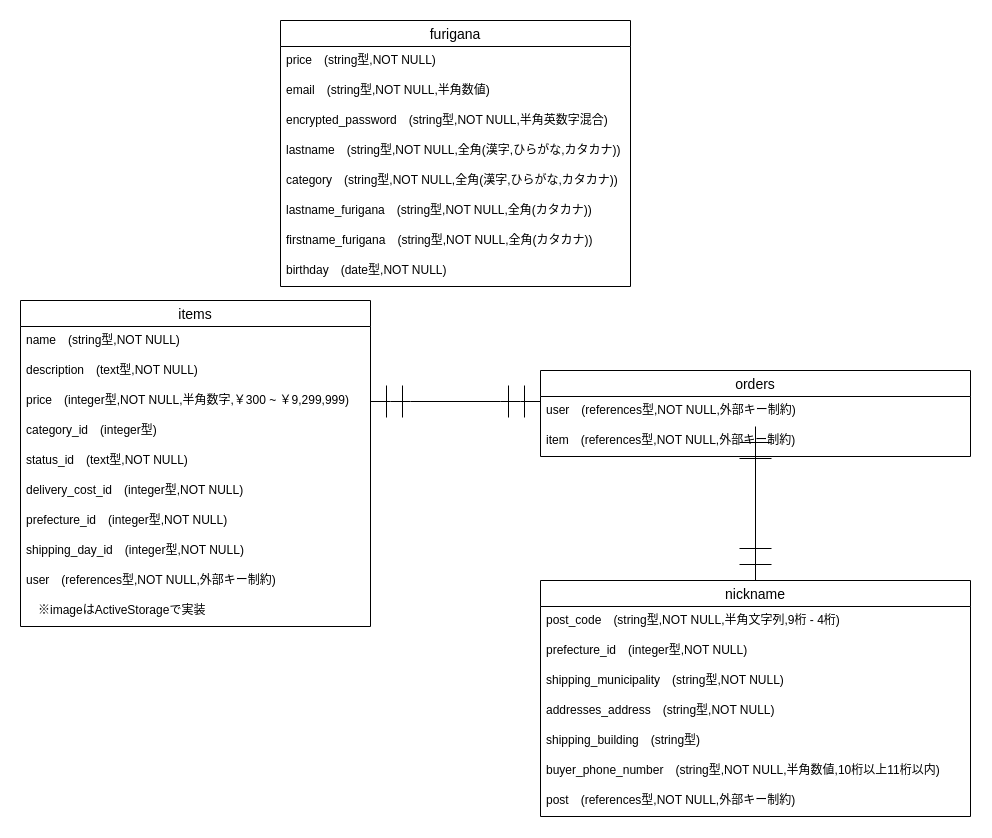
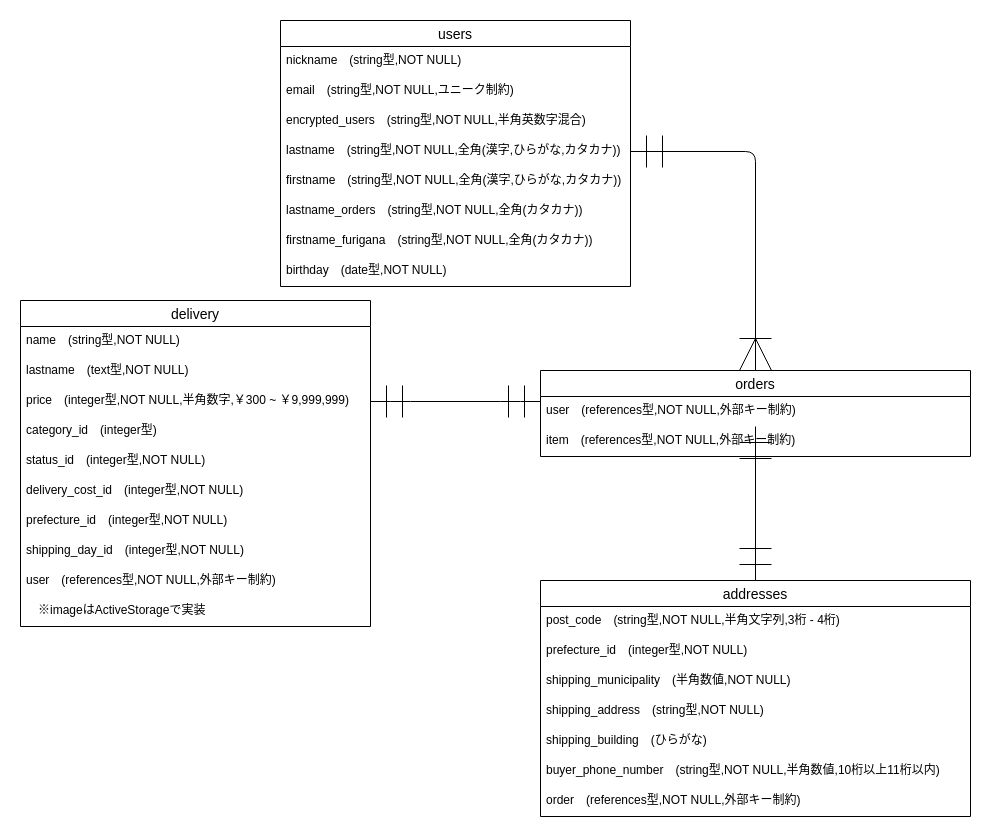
- <mxCell id="2" value="furigana" style="swimlane;fontStyle=0;childLayout=stackLayout;horizontal=1;startSize=26;horizontalStack=0;resizeParent=1;resizeParentMax=0;resizeLast=0;collapsible=1;marginBottom=0;align=center;fontSize=14;" parent="1" vertex="1"><mxGeometry x="280" y="20" width="350" height="266" as="geometry" /></mxCell>
+ <mxCell id="2" value="users" style="swimlane;fontStyle=0;childLayout=stackLayout;horizontal=1;startSize=26;horizontalStack=0;resizeParent=1;resizeParentMax=0;resizeLast=0;collapsible=1;marginBottom=0;align=center;fontSize=14;" parent="1" vertex="1"><mxGeometry x="280" y="20" width="350" height="266" as="geometry" /></mxCell>
- <mxCell id="3" value="price　(string型,NOT NULL)" style="text;strokeColor=none;fillColor=none;spacingLeft=4;spacingRight=4;overflow=hidden;rotatable=0;points=[[0,0.5],[1,0.5]];portConstraint=eastwest;fontSize=12;" parent="2" vertex="1"><mxGeometry y="26" width="350" height="30" as="geometry" /></mxCell>
+ <mxCell id="3" value="nickname　(string型,NOT NULL)" style="text;strokeColor=none;fillColor=none;spacingLeft=4;spacingRight=4;overflow=hidden;rotatable=0;points=[[0,0.5],[1,0.5]];portConstraint=eastwest;fontSize=12;" parent="2" vertex="1"><mxGeometry y="26" width="350" height="30" as="geometry" /></mxCell>
- <mxCell id="4" value="email　(string型,NOT NULL,半角数値)" style="text;strokeColor=none;fillColor=none;spacingLeft=4;spacingRight=4;overflow=hidden;rotatable=0;points=[[0,0.5],[1,0.5]];portConstraint=eastwest;fontSize=12;" parent="2" vertex="1"><mxGeometry y="56" width="350" height="30" as="geometry" /></mxCell>
+ <mxCell id="4" value="email　(string型,NOT NULL,ユニーク制約)" style="text;strokeColor=none;fillColor=none;spacingLeft=4;spacingRight=4;overflow=hidden;rotatable=0;points=[[0,0.5],[1,0.5]];portConstraint=eastwest;fontSize=12;" parent="2" vertex="1"><mxGeometry y="56" width="350" height="30" as="geometry" /></mxCell>
- <mxCell id="5" value="encrypted_password　(string型,NOT NULL,半角英数字混合)" style="text;strokeColor=none;fillColor=none;spacingLeft=4;spacingRight=4;overflow=hidden;rotatable=0;points=[[0,0.5],[1,0.5]];portConstraint=eastwest;fontSize=12;" parent="2" vertex="1"><mxGeometry y="86" width="350" height="30" as="geometry" /></mxCell>
+ <mxCell id="5" value="encrypted_users　(string型,NOT NULL,半角英数字混合)" style="text;strokeColor=none;fillColor=none;spacingLeft=4;spacingRight=4;overflow=hidden;rotatable=0;points=[[0,0.5],[1,0.5]];portConstraint=eastwest;fontSize=12;" parent="2" vertex="1"><mxGeometry y="86" width="350" height="30" as="geometry" /></mxCell>
- <mxCell id="7" value="category　(string型,NOT NULL,全角(漢字,ひらがな,カタカナ))" style="text;strokeColor=none;fillColor=none;spacingLeft=4;spacingRight=4;overflow=hidden;rotatable=0;points=[[0,0.5],[1,0.5]];portConstraint=eastwest;fontSize=12;" parent="2" vertex="1"><mxGeometry y="146" width="350" height="30" as="geometry" /></mxCell>
+ <mxCell id="7" value="firstname　(string型,NOT NULL,全角(漢字,ひらがな,カタカナ))" style="text;strokeColor=none;fillColor=none;spacingLeft=4;spacingRight=4;overflow=hidden;rotatable=0;points=[[0,0.5],[1,0.5]];portConstraint=eastwest;fontSize=12;" parent="2" vertex="1"><mxGeometry y="146" width="350" height="30" as="geometry" /></mxCell>
+ <mxCell id="25" value="" style="edgeStyle=orthogonalEdgeStyle;fontSize=12;html=1;endArrow=ERoneToMany;startArrow=ERmandOne;exitX=1;exitY=0.5;exitDx=0;exitDy=0;entryX=0.5;entryY=0;entryDx=0;entryDy=0;strokeWidth=1;endSize=30;startSize=30;" parent="1" source="6" target="22" edge="1"><mxGeometry width="100" height="100" relative="1" as="geometry"><mxPoint x="670" y="230" as="sourcePoint" /><mxPoint x="770" y="130" as="targetPoint" /></mxGeometry></mxCell>
- <mxCell id="8" value="lastname_furigana　(string型,NOT NULL,全角(カタカナ))" style="text;strokeColor=none;fillColor=none;spacingLeft=4;spacingRight=4;overflow=hidden;rotatable=0;points=[[0,0.5],[1,0.5]];portConstraint=eastwest;fontSize=12;" parent="2" vertex="1"><mxGeometry y="176" width="350" height="30" as="geometry" /></mxCell>
+ <mxCell id="8" value="lastname_orders　(string型,NOT NULL,全角(カタカナ))" style="text;strokeColor=none;fillColor=none;spacingLeft=4;spacingRight=4;overflow=hidden;rotatable=0;points=[[0,0.5],[1,0.5]];portConstraint=eastwest;fontSize=12;" parent="2" vertex="1"><mxGeometry y="176" width="350" height="30" as="geometry" /></mxCell>
- <mxCell id="11" value="items" style="swimlane;fontStyle=0;childLayout=stackLayout;horizontal=1;startSize=26;horizontalStack=0;resizeParent=1;resizeParentMax=0;resizeLast=0;collapsible=1;marginBottom=0;align=center;fontSize=14;" parent="1" vertex="1"><mxGeometry x="20" y="300" width="350" height="326" as="geometry" /></mxCell>
+ <mxCell id="11" value="delivery" style="swimlane;fontStyle=0;childLayout=stackLayout;horizontal=1;startSize=26;horizontalStack=0;resizeParent=1;resizeParentMax=0;resizeLast=0;collapsible=1;marginBottom=0;align=center;fontSize=14;" parent="1" vertex="1"><mxGeometry x="20" y="300" width="350" height="326" as="geometry" /></mxCell>
- <mxCell id="13" value="description　(text型,NOT NULL)" style="text;strokeColor=none;fillColor=none;spacingLeft=4;spacingRight=4;overflow=hidden;rotatable=0;points=[[0,0.5],[1,0.5]];portConstraint=eastwest;fontSize=12;" parent="11" vertex="1"><mxGeometry y="56" width="350" height="30" as="geometry" /></mxCell>
+ <mxCell id="13" value="lastname　(text型,NOT NULL)" style="text;strokeColor=none;fillColor=none;spacingLeft=4;spacingRight=4;overflow=hidden;rotatable=0;points=[[0,0.5],[1,0.5]];portConstraint=eastwest;fontSize=12;" parent="11" vertex="1"><mxGeometry y="56" width="350" height="30" as="geometry" /></mxCell>
- <mxCell id="14" value="price　(integer型,NOT NULL,半角数字,￥300 ~ ￥9,299,999)" style="text;strokeColor=none;fillColor=none;spacingLeft=4;spacingRight=4;overflow=hidden;rotatable=0;points=[[0,0.5],[1,0.5]];portConstraint=eastwest;fontSize=12;" parent="11" vertex="1"><mxGeometry y="86" width="350" height="30" as="geometry" /></mxCell>
+ <mxCell id="14" value="price　(integer型,NOT NULL,半角数字,￥300 ~ ￥9,999,999)" style="text;strokeColor=none;fillColor=none;spacingLeft=4;spacingRight=4;overflow=hidden;rotatable=0;points=[[0,0.5],[1,0.5]];portConstraint=eastwest;fontSize=12;" parent="11" vertex="1"><mxGeometry y="86" width="350" height="30" as="geometry" /></mxCell>
- <mxCell id="16" value="status_id　(text型,NOT NULL)" style="text;strokeColor=none;fillColor=none;spacingLeft=4;spacingRight=4;overflow=hidden;rotatable=0;points=[[0,0.5],[1,0.5]];portConstraint=eastwest;fontSize=12;" parent="11" vertex="1"><mxGeometry y="146" width="350" height="30" as="geometry" /></mxCell>
+ <mxCell id="16" value="status_id　(integer型,NOT NULL)" style="text;strokeColor=none;fillColor=none;spacingLeft=4;spacingRight=4;overflow=hidden;rotatable=0;points=[[0,0.5],[1,0.5]];portConstraint=eastwest;fontSize=12;" parent="11" vertex="1"><mxGeometry y="146" width="350" height="30" as="geometry" /></mxCell>
- <mxCell id="27" value="nickname" style="swimlane;fontStyle=0;childLayout=stackLayout;horizontal=1;startSize=26;horizontalStack=0;resizeParent=1;resizeParentMax=0;resizeLast=0;collapsible=1;marginBottom=0;align=center;fontSize=14;" parent="1" vertex="1"><mxGeometry x="540" y="580" width="430" height="236" as="geometry" /></mxCell>
+ <mxCell id="27" value="addresses" style="swimlane;fontStyle=0;childLayout=stackLayout;horizontal=1;startSize=26;horizontalStack=0;resizeParent=1;resizeParentMax=0;resizeLast=0;collapsible=1;marginBottom=0;align=center;fontSize=14;" parent="1" vertex="1"><mxGeometry x="540" y="580" width="430" height="236" as="geometry" /></mxCell>
- <mxCell id="28" value="post_code　(string型,NOT NULL,半角文字列,9桁 - 4桁)" style="text;strokeColor=none;fillColor=none;spacingLeft=4;spacingRight=4;overflow=hidden;rotatable=0;points=[[0,0.5],[1,0.5]];portConstraint=eastwest;fontSize=12;" parent="27" vertex="1"><mxGeometry y="26" width="430" height="30" as="geometry" /></mxCell>
+ <mxCell id="28" value="post_code　(string型,NOT NULL,半角文字列,3桁 - 4桁)" style="text;strokeColor=none;fillColor=none;spacingLeft=4;spacingRight=4;overflow=hidden;rotatable=0;points=[[0,0.5],[1,0.5]];portConstraint=eastwest;fontSize=12;" parent="27" vertex="1"><mxGeometry y="26" width="430" height="30" as="geometry" /></mxCell>
- <mxCell id="30" value="shipping_municipality　(string型,NOT NULL)" style="text;strokeColor=none;fillColor=none;spacingLeft=4;spacingRight=4;overflow=hidden;rotatable=0;points=[[0,0.5],[1,0.5]];portConstraint=eastwest;fontSize=12;" parent="27" vertex="1"><mxGeometry y="86" width="430" height="30" as="geometry" /></mxCell>
+ <mxCell id="30" value="shipping_municipality　(半角数値,NOT NULL)" style="text;strokeColor=none;fillColor=none;spacingLeft=4;spacingRight=4;overflow=hidden;rotatable=0;points=[[0,0.5],[1,0.5]];portConstraint=eastwest;fontSize=12;" parent="27" vertex="1"><mxGeometry y="86" width="430" height="30" as="geometry" /></mxCell>
- <mxCell id="31" value="addresses_address　(string型,NOT NULL)" style="text;strokeColor=none;fillColor=none;spacingLeft=4;spacingRight=4;overflow=hidden;rotatable=0;points=[[0,0.5],[1,0.5]];portConstraint=eastwest;fontSize=12;" parent="27" vertex="1"><mxGeometry y="116" width="430" height="30" as="geometry" /></mxCell>
+ <mxCell id="31" value="shipping_address　(string型,NOT NULL)" style="text;strokeColor=none;fillColor=none;spacingLeft=4;spacingRight=4;overflow=hidden;rotatable=0;points=[[0,0.5],[1,0.5]];portConstraint=eastwest;fontSize=12;" parent="27" vertex="1"><mxGeometry y="116" width="430" height="30" as="geometry" /></mxCell>
- <mxCell id="32" value="shipping_building　(string型)" style="text;strokeColor=none;fillColor=none;spacingLeft=4;spacingRight=4;overflow=hidden;rotatable=0;points=[[0,0.5],[1,0.5]];portConstraint=eastwest;fontSize=12;" parent="27" vertex="1"><mxGeometry y="146" width="430" height="30" as="geometry" /></mxCell>
+ <mxCell id="32" value="shipping_building　(ひらがな)" style="text;strokeColor=none;fillColor=none;spacingLeft=4;spacingRight=4;overflow=hidden;rotatable=0;points=[[0,0.5],[1,0.5]];portConstraint=eastwest;fontSize=12;" parent="27" vertex="1"><mxGeometry y="146" width="430" height="30" as="geometry" /></mxCell>
- <mxCell id="34" value="post　(references型,NOT NULL,外部キー制約)" style="text;strokeColor=none;fillColor=none;spacingLeft=4;spacingRight=4;overflow=hidden;rotatable=0;points=[[0,0.5],[1,0.5]];portConstraint=eastwest;fontSize=12;" vertex="1" parent="27"><mxGeometry y="206" width="430" height="30" as="geometry" /></mxCell>
+ <mxCell id="34" value="order　(references型,NOT NULL,外部キー制約)" style="text;strokeColor=none;fillColor=none;spacingLeft=4;spacingRight=4;overflow=hidden;rotatable=0;points=[[0,0.5],[1,0.5]];portConstraint=eastwest;fontSize=12;" vertex="1" parent="27"><mxGeometry y="206" width="430" height="30" as="geometry" /></mxCell>
